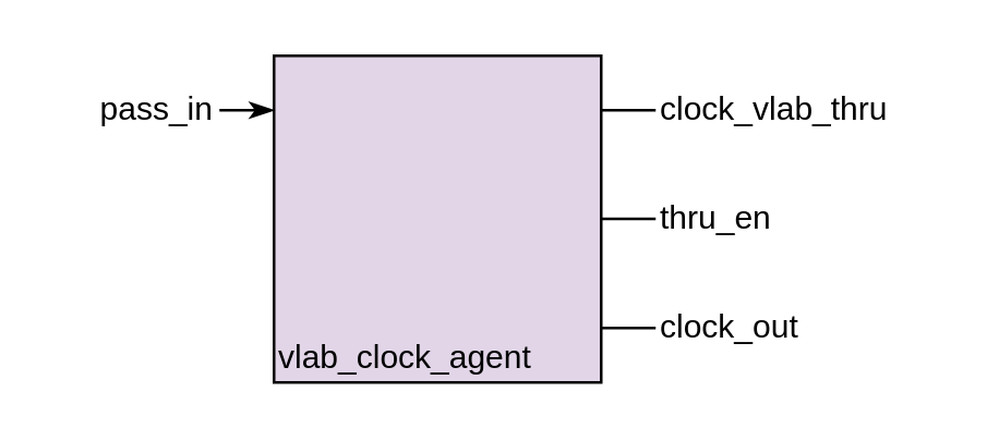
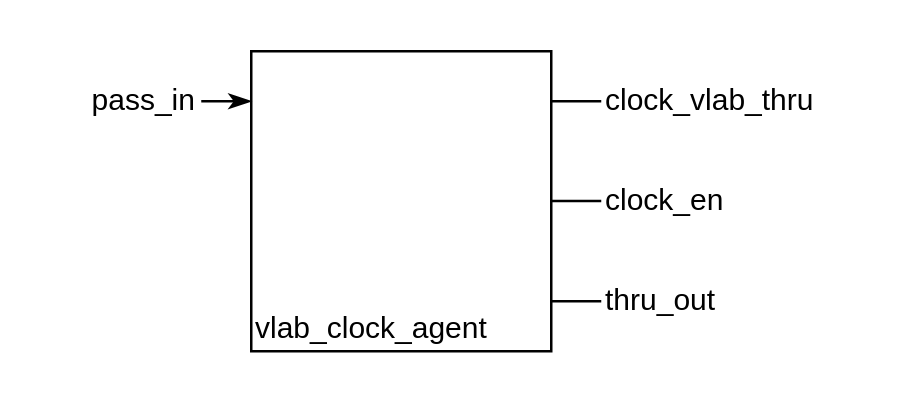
- <mxCell id="2" value="&lt;div&gt;vlab_clock_agent&lt;/div&gt;" style="rounded=0;whiteSpace=wrap;html=1;align=left;verticalAlign=bottom;fillColor=#e1d5e7;" parent="1" vertex="1"><mxGeometry x="100" y="20" width="120" height="120" as="geometry" /></mxCell>
+ <mxCell id="2" value="&lt;div&gt;vlab_clock_agent&lt;/div&gt;" style="rounded=0;whiteSpace=wrap;html=1;align=left;verticalAlign=bottom;" parent="1" vertex="1"><mxGeometry x="100" y="20" width="120" height="120" as="geometry" /></mxCell>
- <mxCell id="9" value="thru_en" style="text;html=1;align=left;verticalAlign=middle;whiteSpace=wrap;rounded=0;" parent="1" vertex="1"><mxGeometry x="240" y="70" width="60" height="20" as="geometry" /></mxCell>
+ <mxCell id="9" value="clock_en" style="text;html=1;align=left;verticalAlign=middle;whiteSpace=wrap;rounded=0;" parent="1" vertex="1"><mxGeometry x="240" y="70" width="60" height="20" as="geometry" /></mxCell>
- <mxCell id="8" value="clock_out" style="text;html=1;align=left;verticalAlign=middle;whiteSpace=wrap;rounded=0;" parent="1" vertex="1"><mxGeometry x="240" y="110" width="60" height="20" as="geometry" /></mxCell>
+ <mxCell id="8" value="thru_out" style="text;html=1;align=left;verticalAlign=middle;whiteSpace=wrap;rounded=0;" parent="1" vertex="1"><mxGeometry x="240" y="110" width="60" height="20" as="geometry" /></mxCell>
